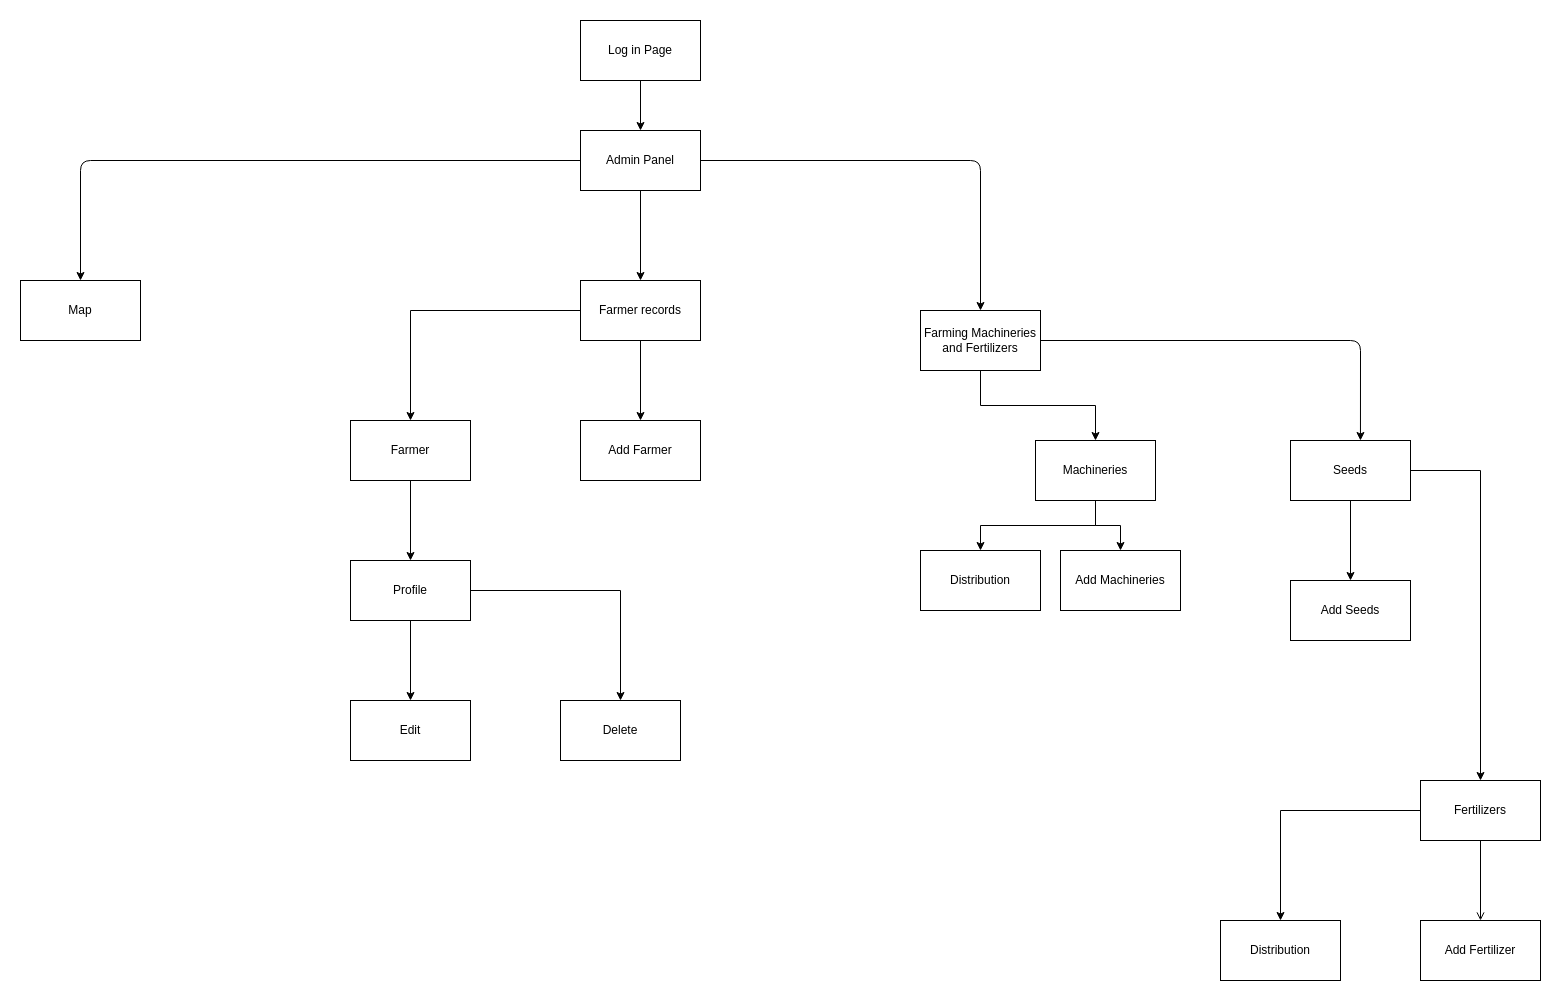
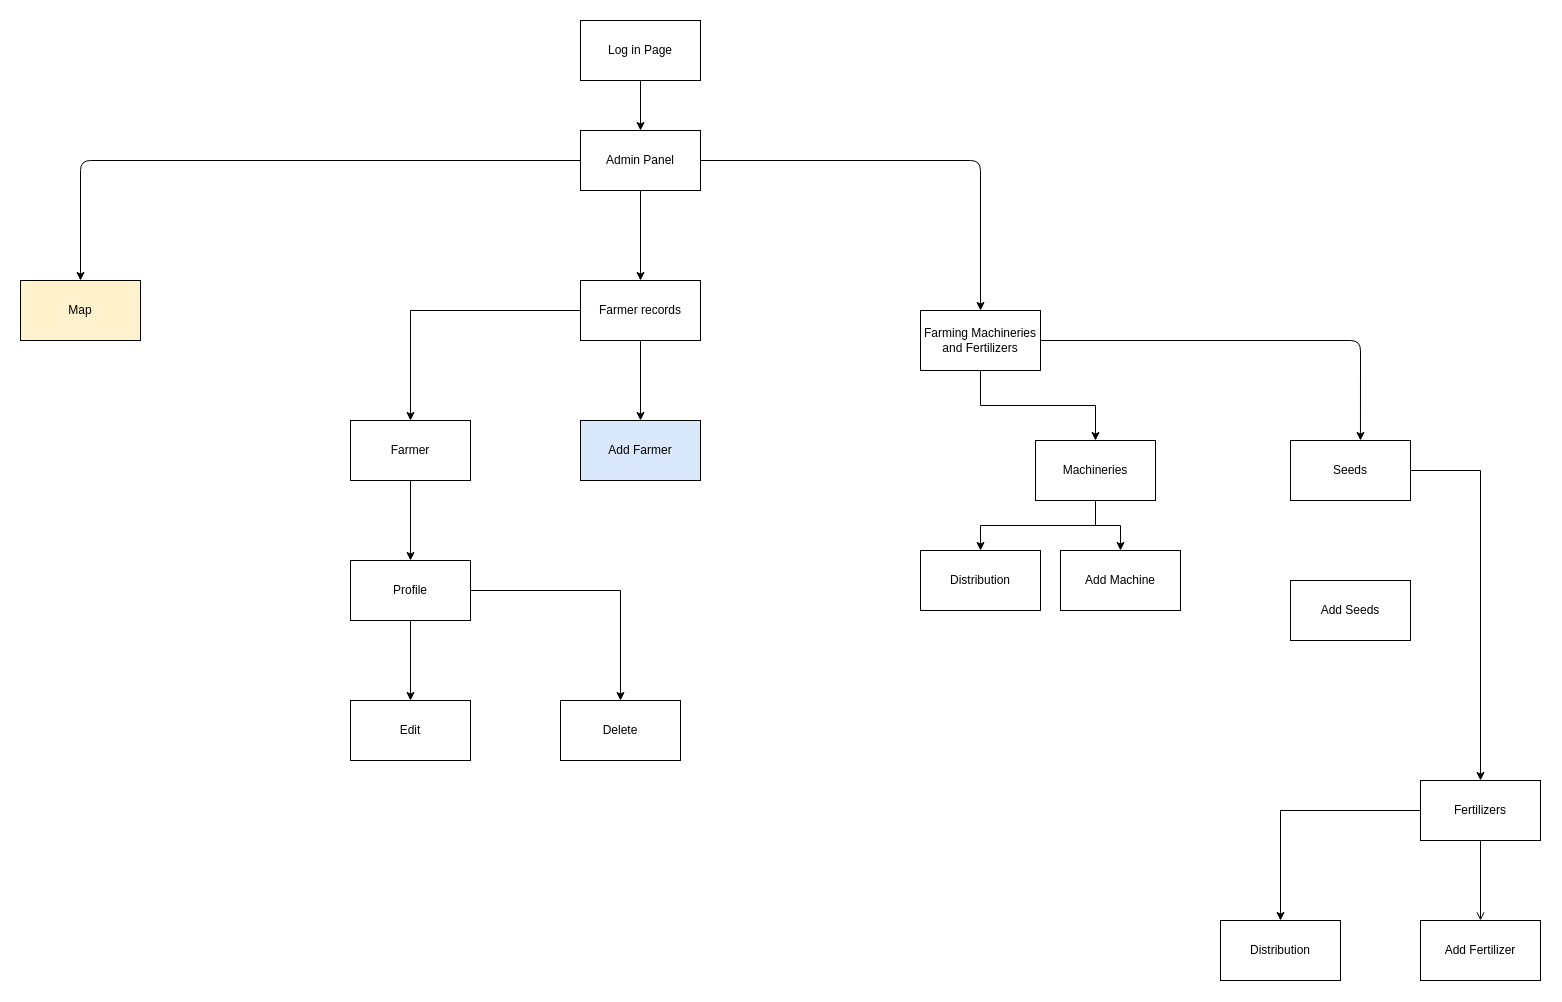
- <mxCell id="17" value="Map" style="rounded=0;whiteSpace=wrap;html=1;" parent="1" vertex="1"><mxGeometry x="20" y="280" width="120" height="60" as="geometry" /></mxCell>
+ <mxCell id="17" value="Map" style="rounded=0;whiteSpace=wrap;html=1;fillColor=#fff2cc;" parent="1" vertex="1"><mxGeometry x="20" y="280" width="120" height="60" as="geometry" /></mxCell>
- <mxCell id="16" value="Add Farmer" style="rounded=0;whiteSpace=wrap;html=1;" parent="1" vertex="1"><mxGeometry x="580" y="420" width="120" height="60" as="geometry" /></mxCell>
+ <mxCell id="16" value="Add Farmer" style="rounded=0;whiteSpace=wrap;html=1;fillColor=#dae8fc;" parent="1" vertex="1"><mxGeometry x="580" y="420" width="120" height="60" as="geometry" /></mxCell>
- <mxCell id="27" value="" style="edgeStyle=orthogonalEdgeStyle;rounded=0;orthogonalLoop=1;jettySize=auto;html=1;" parent="1" source="29" target="35" edge="1"><mxGeometry relative="1" as="geometry" /></mxCell>
- <mxCell id="26" value="Add Machineries" style="rounded=0;whiteSpace=wrap;html=1;" parent="1" vertex="1"><mxGeometry x="1060" y="550" width="120" height="60" as="geometry" /></mxCell>
+ <mxCell id="26" value="Add Machine" style="rounded=0;whiteSpace=wrap;html=1;" parent="1" vertex="1"><mxGeometry x="1060" y="550" width="120" height="60" as="geometry" /></mxCell>
